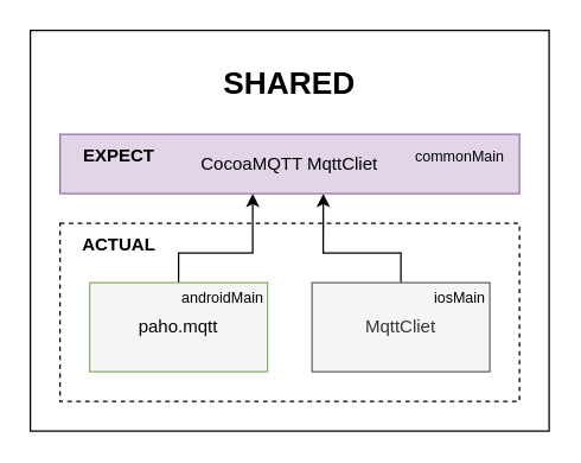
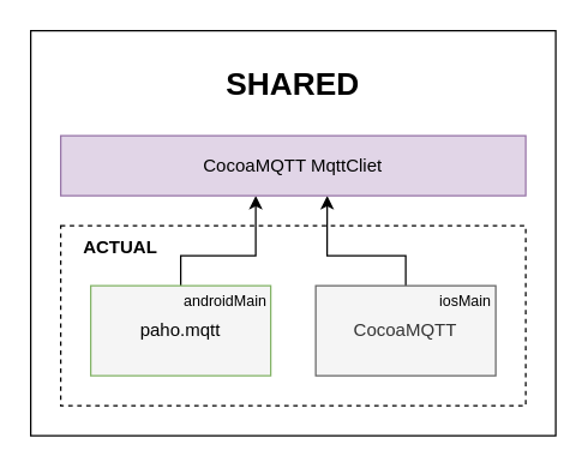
- <mxCell id="10" value="&lt;b&gt;EXPECT&lt;/b&gt;" style="text;strokeColor=none;align=center;fillColor=none;html=1;verticalAlign=middle;whiteSpace=wrap;rounded=0;" vertex="1" parent="1"><mxGeometry x="50" y="90" width="60" height="30" as="geometry" /></mxCell>
- <mxCell id="17" value="common&lt;font style=&quot;font-size: 10px;&quot;&gt;Main&lt;/font&gt;" style="text;strokeColor=none;align=center;fillColor=none;html=1;verticalAlign=middle;whiteSpace=wrap;rounded=0;dashed=1;fontSize=10;" vertex="1" parent="1"><mxGeometry x="280" y="90" width="60" height="30" as="geometry" /></mxCell>
- <mxCell id="7" value="MqttCliet" style="rounded=0;whiteSpace=wrap;html=1;fillColor=#f5f5f5;fontColor=#333333;strokeColor=#666666;" vertex="1" parent="1"><mxGeometry x="210" y="190" width="120" height="60" as="geometry" /></mxCell>
+ <mxCell id="7" value="CocoaMQTT" style="rounded=0;whiteSpace=wrap;html=1;fillColor=#f5f5f5;fontColor=#333333;strokeColor=#666666;" vertex="1" parent="1"><mxGeometry x="210" y="190" width="120" height="60" as="geometry" /></mxCell>
